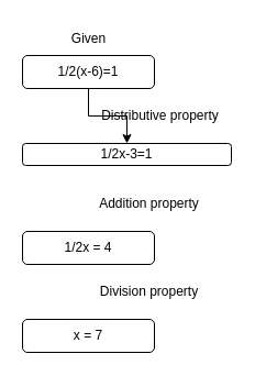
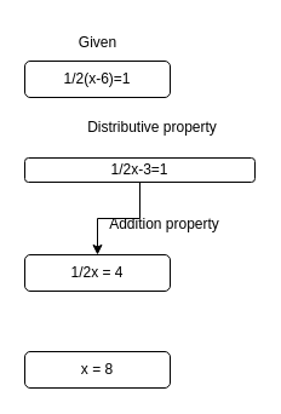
- <mxCell id="2" value="" style="edgeStyle=orthogonalEdgeStyle;rounded=0;orthogonalLoop=1;jettySize=auto;html=1;" edge="1" parent="1" source="3" target="6"><mxGeometry relative="1" as="geometry" /></mxCell>
- <mxCell id="7" value="Distributive property" style="text;html=1;align=center;verticalAlign=middle;resizable=0;points=[];autosize=1;strokeColor=none;fillColor=none;" vertex="1" parent="1"><mxGeometry x="80" y="90" width="130" height="30" as="geometry" /></mxCell>
+ <mxCell id="7" value="Distributive property" style="text;html=1;align=center;verticalAlign=middle;resizable=0;points=[];autosize=1;strokeColor=none;fillColor=none;" vertex="1" parent="1"><mxGeometry x="60" y="90" width="130" height="30" as="geometry" /></mxCell>
+ <mxCell id="5" style="edgeStyle=orthogonalEdgeStyle;rounded=0;orthogonalLoop=1;jettySize=auto;html=1;exitX=0.5;exitY=1;exitDx=0;exitDy=0;entryX=0.5;entryY=0;entryDx=0;entryDy=0;" edge="1" parent="1" source="6" target="8"><mxGeometry relative="1" as="geometry" /></mxCell>
- <mxCell id="11" value="Division property" style="text;html=1;align=center;verticalAlign=middle;resizable=0;points=[];autosize=1;strokeColor=none;fillColor=none;" vertex="1" parent="1"><mxGeometry x="80" y="250" width="110" height="30" as="geometry" /></mxCell>
- <mxCell id="10" value="x = 7" style="rounded=1;whiteSpace=wrap;html=1;" vertex="1" parent="1"><mxGeometry x="20" y="290" width="120" height="30" as="geometry" /></mxCell>
+ <mxCell id="10" value="x = 8" style="rounded=1;whiteSpace=wrap;html=1;" vertex="1" parent="1"><mxGeometry x="20" y="290" width="120" height="30" as="geometry" /></mxCell>
